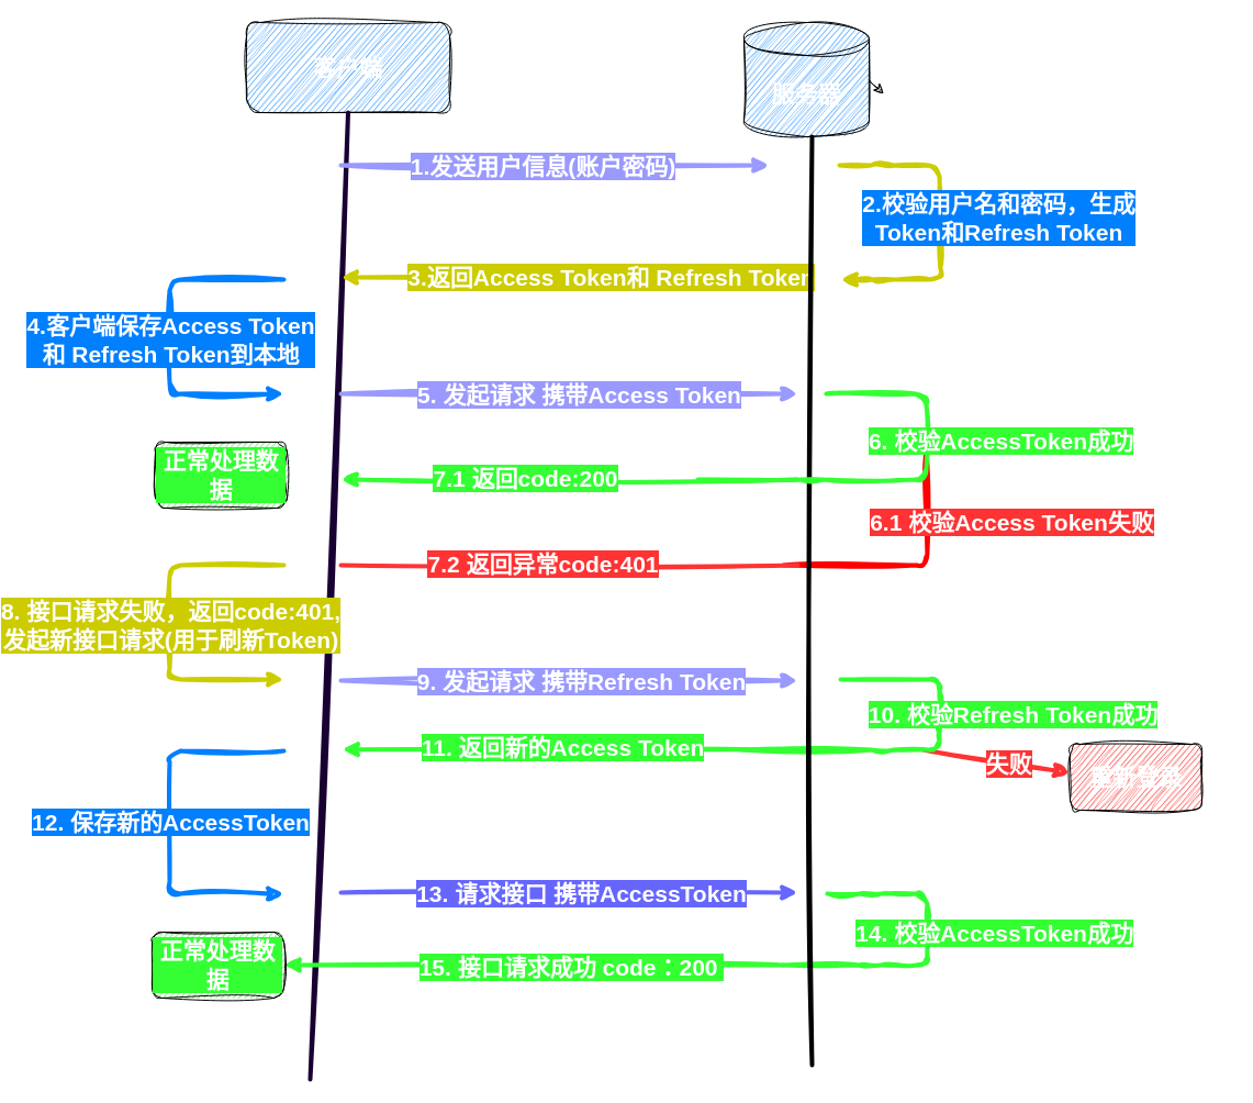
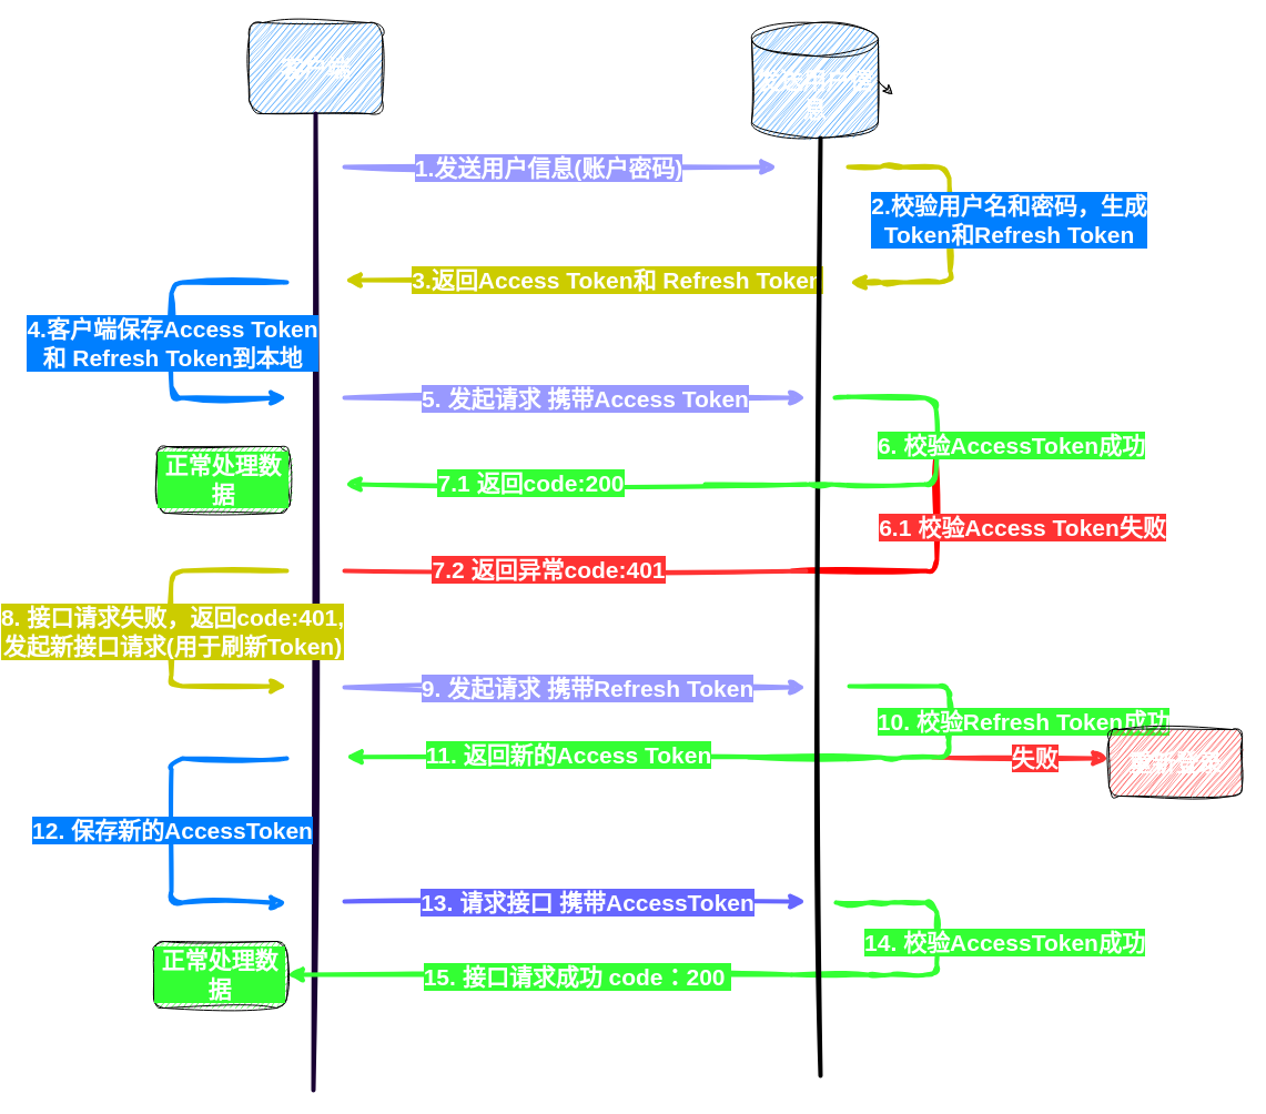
- <mxCell id="2" value="客户端" style="rounded=1;whiteSpace=wrap;html=1;fillColor=#3399FF;fontStyle=1;fontSize=21;align=center;verticalAlign=middle;horizontal=1;labelBorderColor=none;labelBackgroundColor=none;fontColor=#FFFFFF;sketch=1;curveFitting=1;jiggle=2;" vertex="1" parent="1"><mxGeometry x="106" y="20" width="185" height="82" as="geometry" /></mxCell>
+ <mxCell id="2" value="客户端" style="rounded=1;whiteSpace=wrap;html=1;fillColor=#3399FF;fontStyle=1;fontSize=21;align=center;verticalAlign=middle;horizontal=1;labelBorderColor=none;labelBackgroundColor=none;fontColor=#FFFFFF;sketch=1;curveFitting=1;jiggle=2;" vertex="1" parent="1"><mxGeometry x="106" y="20" width="120" height="82" as="geometry" /></mxCell>
- <mxCell id="4" value="服务器" style="shape=cylinder3;whiteSpace=wrap;html=1;boundedLbl=1;backgroundOutline=1;size=15;fillColor=#3399FF;fontStyle=1;fontSize=21;align=center;verticalAlign=middle;horizontal=1;labelBorderColor=none;labelBackgroundColor=none;fontColor=#FFFFFF;rounded=1;sketch=1;curveFitting=1;jiggle=2;" vertex="1" parent="1"><mxGeometry x="559" y="20" width="114" height="104" as="geometry" /></mxCell>
+ <mxCell id="4" value="发送用户信息" style="shape=cylinder3;whiteSpace=wrap;html=1;boundedLbl=1;backgroundOutline=1;size=15;fillColor=#3399FF;fontStyle=1;fontSize=21;align=center;verticalAlign=middle;horizontal=1;labelBorderColor=none;labelBackgroundColor=none;fontColor=#FFFFFF;rounded=1;sketch=1;curveFitting=1;jiggle=2;" vertex="1" parent="1"><mxGeometry x="559" y="20" width="114" height="104" as="geometry" /></mxCell>
- <mxCell id="43" value="重新登录" style="rounded=1;whiteSpace=wrap;html=1;labelBackgroundColor=none;labelBorderColor=none;fontSize=21;fontColor=#FFFFFF;fillColor=#FF3333;fontStyle=1;sketch=1;curveFitting=1;jiggle=2;" vertex="1" parent="1"><mxGeometry x="856" y="677" width="120" height="60" as="geometry" /></mxCell>
+ <mxCell id="43" value="重新登录" style="rounded=1;whiteSpace=wrap;html=1;labelBackgroundColor=none;labelBorderColor=none;fontSize=21;fontColor=#FFFFFF;fillColor=#FF3333;fontStyle=1;sketch=1;curveFitting=1;jiggle=2;" vertex="1" parent="1"><mxGeometry x="881" y="657" width="120" height="60" as="geometry" /></mxCell>
